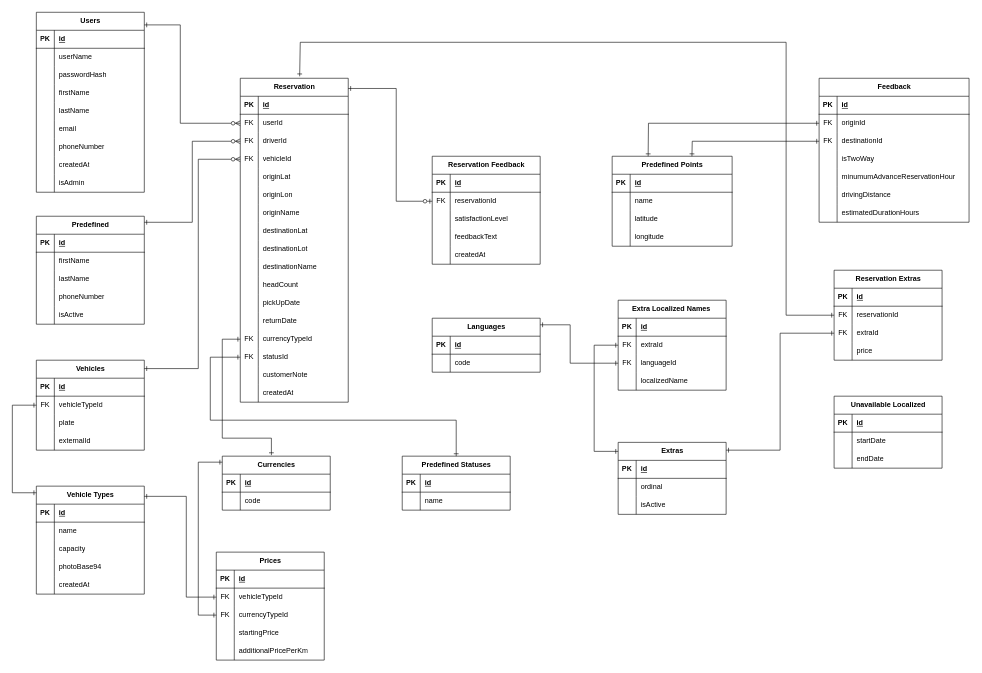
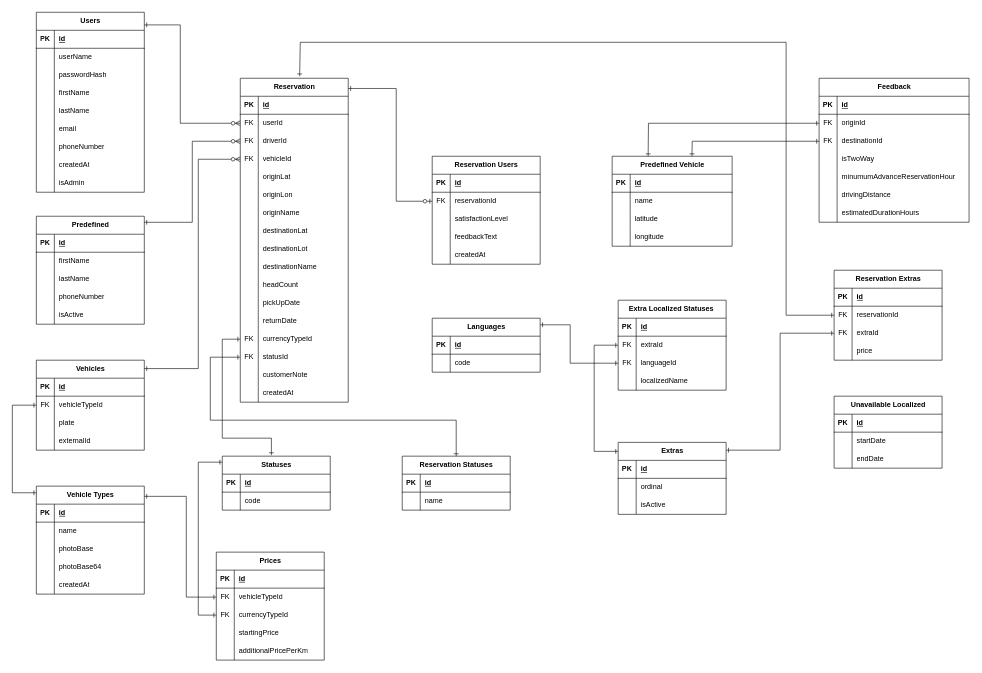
- <mxCell id="245" value="Reservation Feedback" style="shape=table;startSize=30;container=1;collapsible=1;childLayout=tableLayout;fixedRows=1;rowLines=0;fontStyle=1;align=center;resizeLast=1;html=1;" parent="1" vertex="1"><mxGeometry x="720" y="260" width="180" height="180" as="geometry" /></mxCell>
+ <mxCell id="245" value="Reservation Users" style="shape=table;startSize=30;container=1;collapsible=1;childLayout=tableLayout;fixedRows=1;rowLines=0;fontStyle=1;align=center;resizeLast=1;html=1;" parent="1" vertex="1"><mxGeometry x="720" y="260" width="180" height="180" as="geometry" /></mxCell>
- <mxCell id="118" value="Predefined Points" style="shape=table;startSize=30;container=1;collapsible=1;childLayout=tableLayout;fixedRows=1;rowLines=0;fontStyle=1;align=center;resizeLast=1;html=1;" parent="1" vertex="1"><mxGeometry x="1020" y="260" width="200" height="150" as="geometry" /></mxCell>
+ <mxCell id="118" value="Predefined Vehicle" style="shape=table;startSize=30;container=1;collapsible=1;childLayout=tableLayout;fixedRows=1;rowLines=0;fontStyle=1;align=center;resizeLast=1;html=1;" parent="1" vertex="1"><mxGeometry x="1020" y="260" width="200" height="150" as="geometry" /></mxCell>
- <mxCell id="225" value="Extra Localized Names&amp;nbsp;" style="shape=table;startSize=30;container=1;collapsible=1;childLayout=tableLayout;fixedRows=1;rowLines=0;fontStyle=1;align=center;resizeLast=1;html=1;" parent="1" vertex="1"><mxGeometry x="1030" y="500" width="180" height="150" as="geometry" /></mxCell>
+ <mxCell id="225" value="Extra Localized Statuses&amp;nbsp;" style="shape=table;startSize=30;container=1;collapsible=1;childLayout=tableLayout;fixedRows=1;rowLines=0;fontStyle=1;align=center;resizeLast=1;html=1;" parent="1" vertex="1"><mxGeometry x="1030" y="500" width="180" height="150" as="geometry" /></mxCell>
- <mxCell id="37" value="Currencies" style="shape=table;startSize=30;container=1;collapsible=1;childLayout=tableLayout;fixedRows=1;rowLines=0;fontStyle=1;align=center;resizeLast=1;html=1;" parent="1" vertex="1"><mxGeometry x="370" y="760" width="180" height="90" as="geometry" /></mxCell>
+ <mxCell id="37" value="Statuses" style="shape=table;startSize=30;container=1;collapsible=1;childLayout=tableLayout;fixedRows=1;rowLines=0;fontStyle=1;align=center;resizeLast=1;html=1;" parent="1" vertex="1"><mxGeometry x="370" y="760" width="180" height="90" as="geometry" /></mxCell>
- <mxCell id="30" value="Predefined Statuses" style="shape=table;startSize=30;container=1;collapsible=1;childLayout=tableLayout;fixedRows=1;rowLines=0;fontStyle=1;align=center;resizeLast=1;html=1;" parent="1" vertex="1"><mxGeometry x="670" y="760" width="180" height="90" as="geometry" /></mxCell>
+ <mxCell id="30" value="Reservation Statuses" style="shape=table;startSize=30;container=1;collapsible=1;childLayout=tableLayout;fixedRows=1;rowLines=0;fontStyle=1;align=center;resizeLast=1;html=1;" parent="1" vertex="1"><mxGeometry x="670" y="760" width="180" height="90" as="geometry" /></mxCell>
- <mxCell id="82" value="capacity" style="shape=partialRectangle;connectable=0;fillColor=none;top=0;left=0;bottom=0;right=0;align=left;spacingLeft=6;overflow=hidden;whiteSpace=wrap;html=1;" parent="80" vertex="1"><mxGeometry x="30" width="150" height="30" as="geometry"><mxRectangle width="150" height="30" as="alternateBounds" /></mxGeometry></mxCell>
+ <mxCell id="82" value="photoBase" style="shape=partialRectangle;connectable=0;fillColor=none;top=0;left=0;bottom=0;right=0;align=left;spacingLeft=6;overflow=hidden;whiteSpace=wrap;html=1;" parent="80" vertex="1"><mxGeometry x="30" width="150" height="30" as="geometry"><mxRectangle width="150" height="30" as="alternateBounds" /></mxGeometry></mxCell>
- <mxCell id="85" value="photoBase94" style="shape=partialRectangle;connectable=0;fillColor=none;top=0;left=0;bottom=0;right=0;align=left;spacingLeft=6;overflow=hidden;whiteSpace=wrap;html=1;" parent="83" vertex="1"><mxGeometry x="30" width="150" height="30" as="geometry"><mxRectangle width="150" height="30" as="alternateBounds" /></mxGeometry></mxCell>
+ <mxCell id="85" value="photoBase64" style="shape=partialRectangle;connectable=0;fillColor=none;top=0;left=0;bottom=0;right=0;align=left;spacingLeft=6;overflow=hidden;whiteSpace=wrap;html=1;" parent="83" vertex="1"><mxGeometry x="30" width="150" height="30" as="geometry"><mxRectangle width="150" height="30" as="alternateBounds" /></mxGeometry></mxCell>
